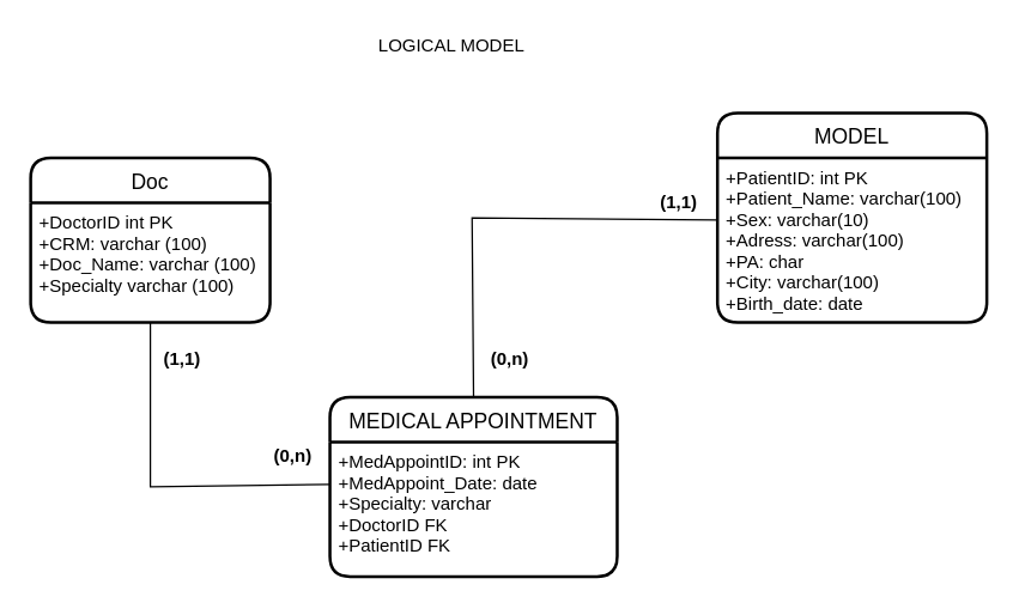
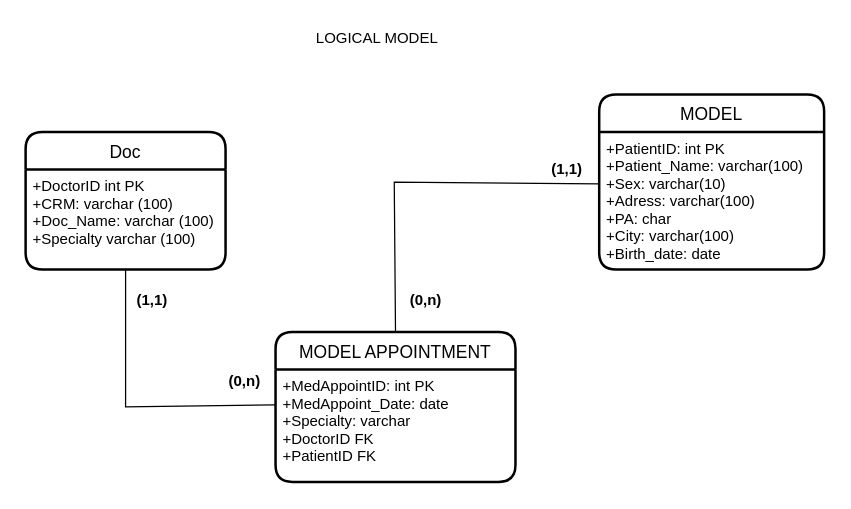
- <mxCell id="4" value="MEDICAL APPOINTMENT" style="swimlane;childLayout=stackLayout;horizontal=1;startSize=30;horizontalStack=0;rounded=1;fontSize=14;fontStyle=0;strokeWidth=2;resizeParent=0;resizeLast=1;shadow=0;dashed=0;align=center;" parent="1" vertex="1"><mxGeometry x="220" y="265" width="192" height="120" as="geometry" /></mxCell>
+ <mxCell id="4" value="MODEL APPOINTMENT" style="swimlane;childLayout=stackLayout;horizontal=1;startSize=30;horizontalStack=0;rounded=1;fontSize=14;fontStyle=0;strokeWidth=2;resizeParent=0;resizeLast=1;shadow=0;dashed=0;align=center;" parent="1" vertex="1"><mxGeometry x="220" y="265" width="192" height="120" as="geometry" /></mxCell>
